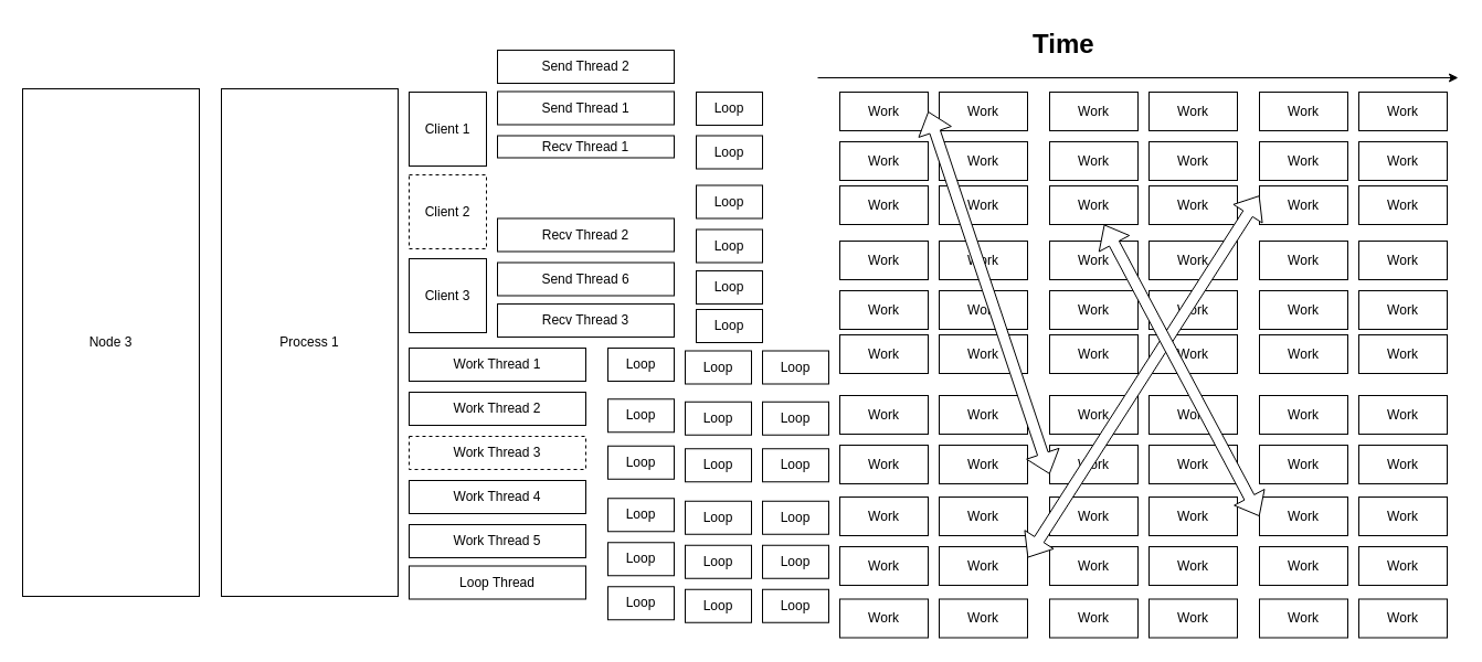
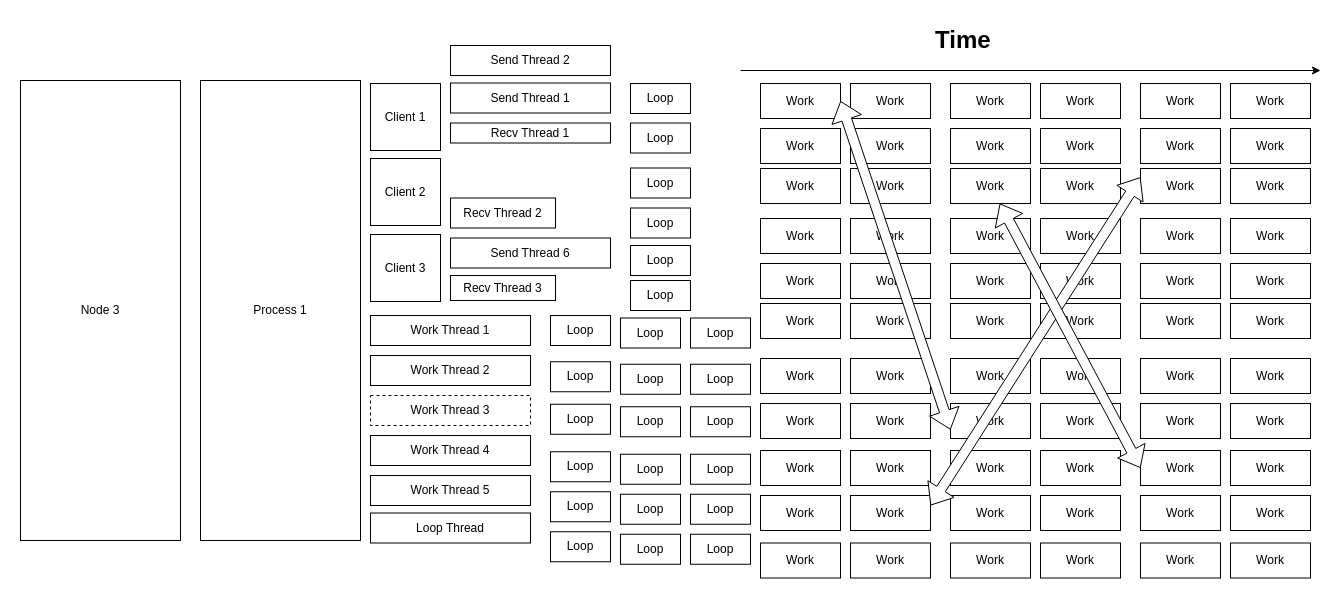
- <mxCell id="86" value="Client 2" style="rounded=0;whiteSpace=wrap;html=1;dashed=1;" parent="1" vertex="1"><mxGeometry x="370" y="158" width="70" height="67" as="geometry" /></mxCell>
+ <mxCell id="86" value="Client 2" style="rounded=0;whiteSpace=wrap;html=1;" parent="1" vertex="1"><mxGeometry x="370" y="158" width="70" height="67" as="geometry" /></mxCell>
- <mxCell id="84" value="Recv Thread 2" style="rounded=0;whiteSpace=wrap;html=1;" parent="1" vertex="1"><mxGeometry x="450" y="197.5" width="160" height="30" as="geometry" /></mxCell>
+ <mxCell id="84" value="Recv Thread 2" style="rounded=0;whiteSpace=wrap;html=1;" parent="1" vertex="1"><mxGeometry x="450" y="197.5" width="105" height="30" as="geometry" /></mxCell>
- <mxCell id="91" value="Recv Thread 3" style="rounded=0;whiteSpace=wrap;html=1;" parent="1" vertex="1"><mxGeometry x="450" y="275" width="160" height="30" as="geometry" /></mxCell>
+ <mxCell id="91" value="Recv Thread 3" style="rounded=0;whiteSpace=wrap;html=1;" parent="1" vertex="1"><mxGeometry x="450" y="275" width="105" height="25" as="geometry" /></mxCell>
